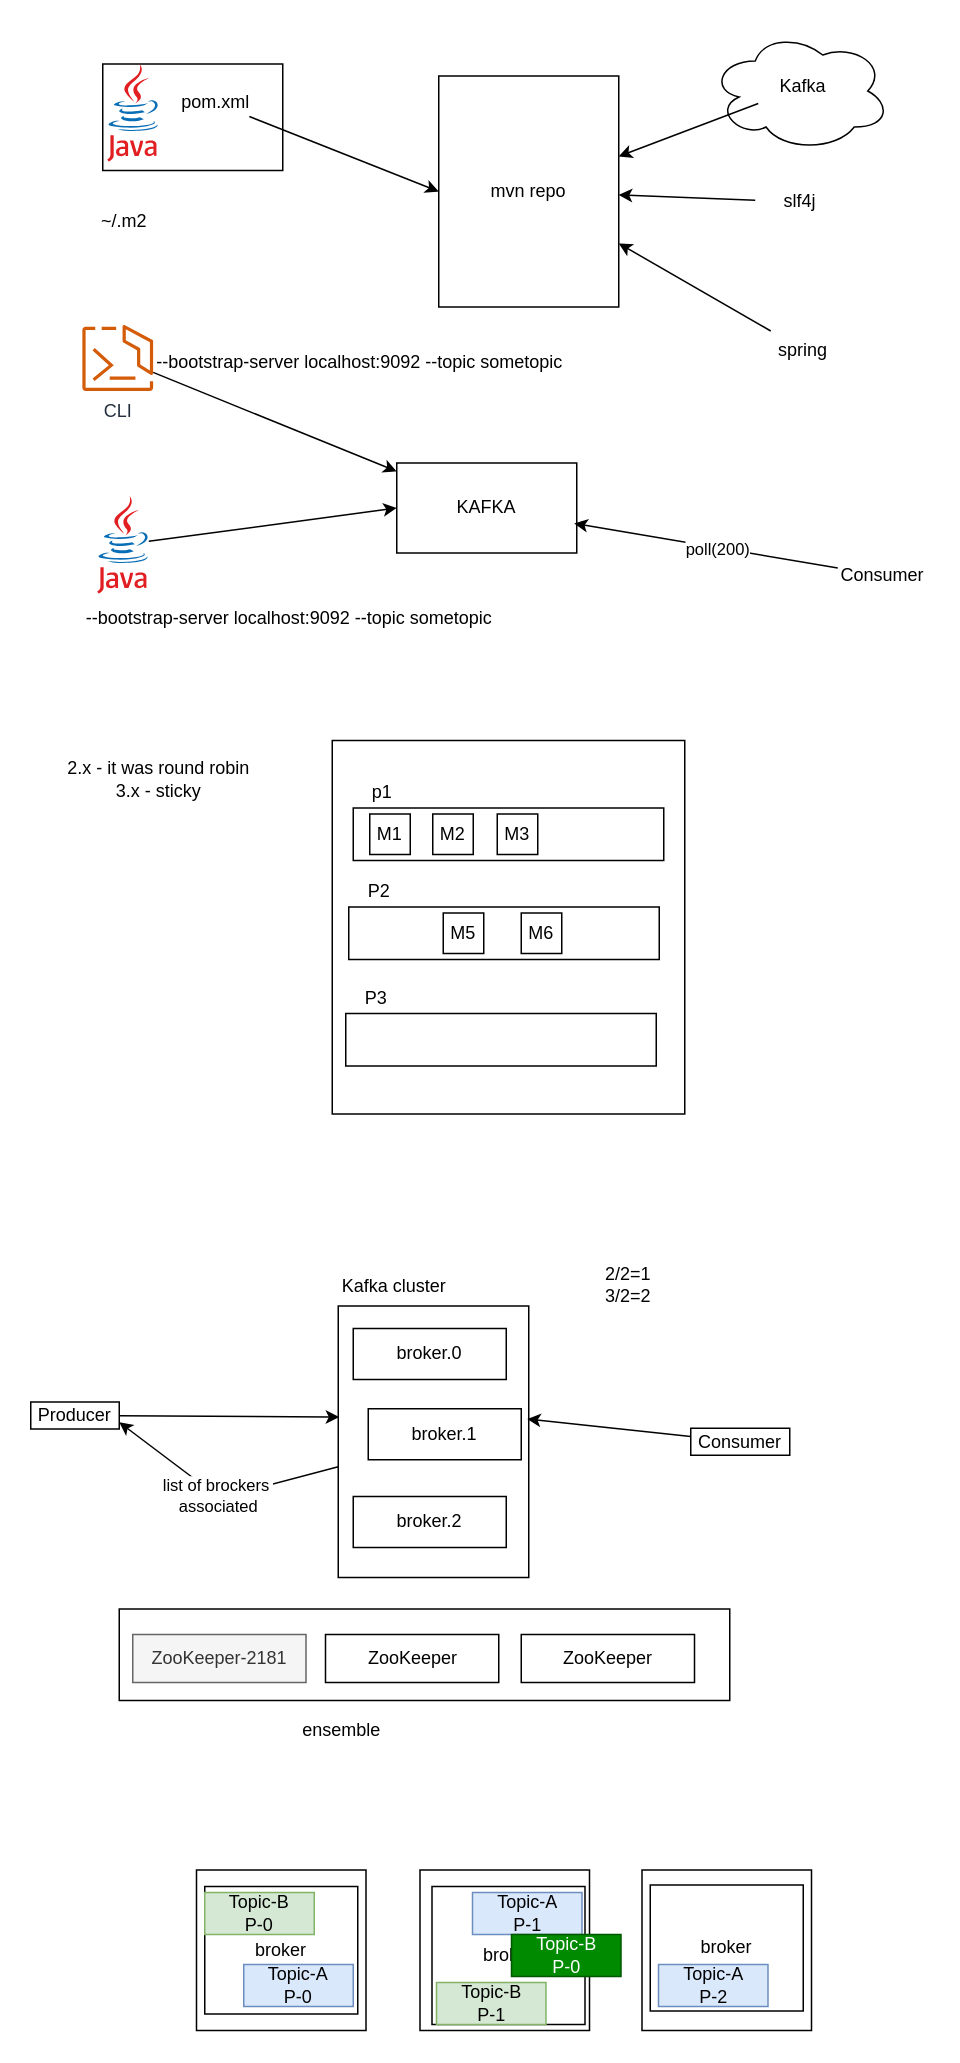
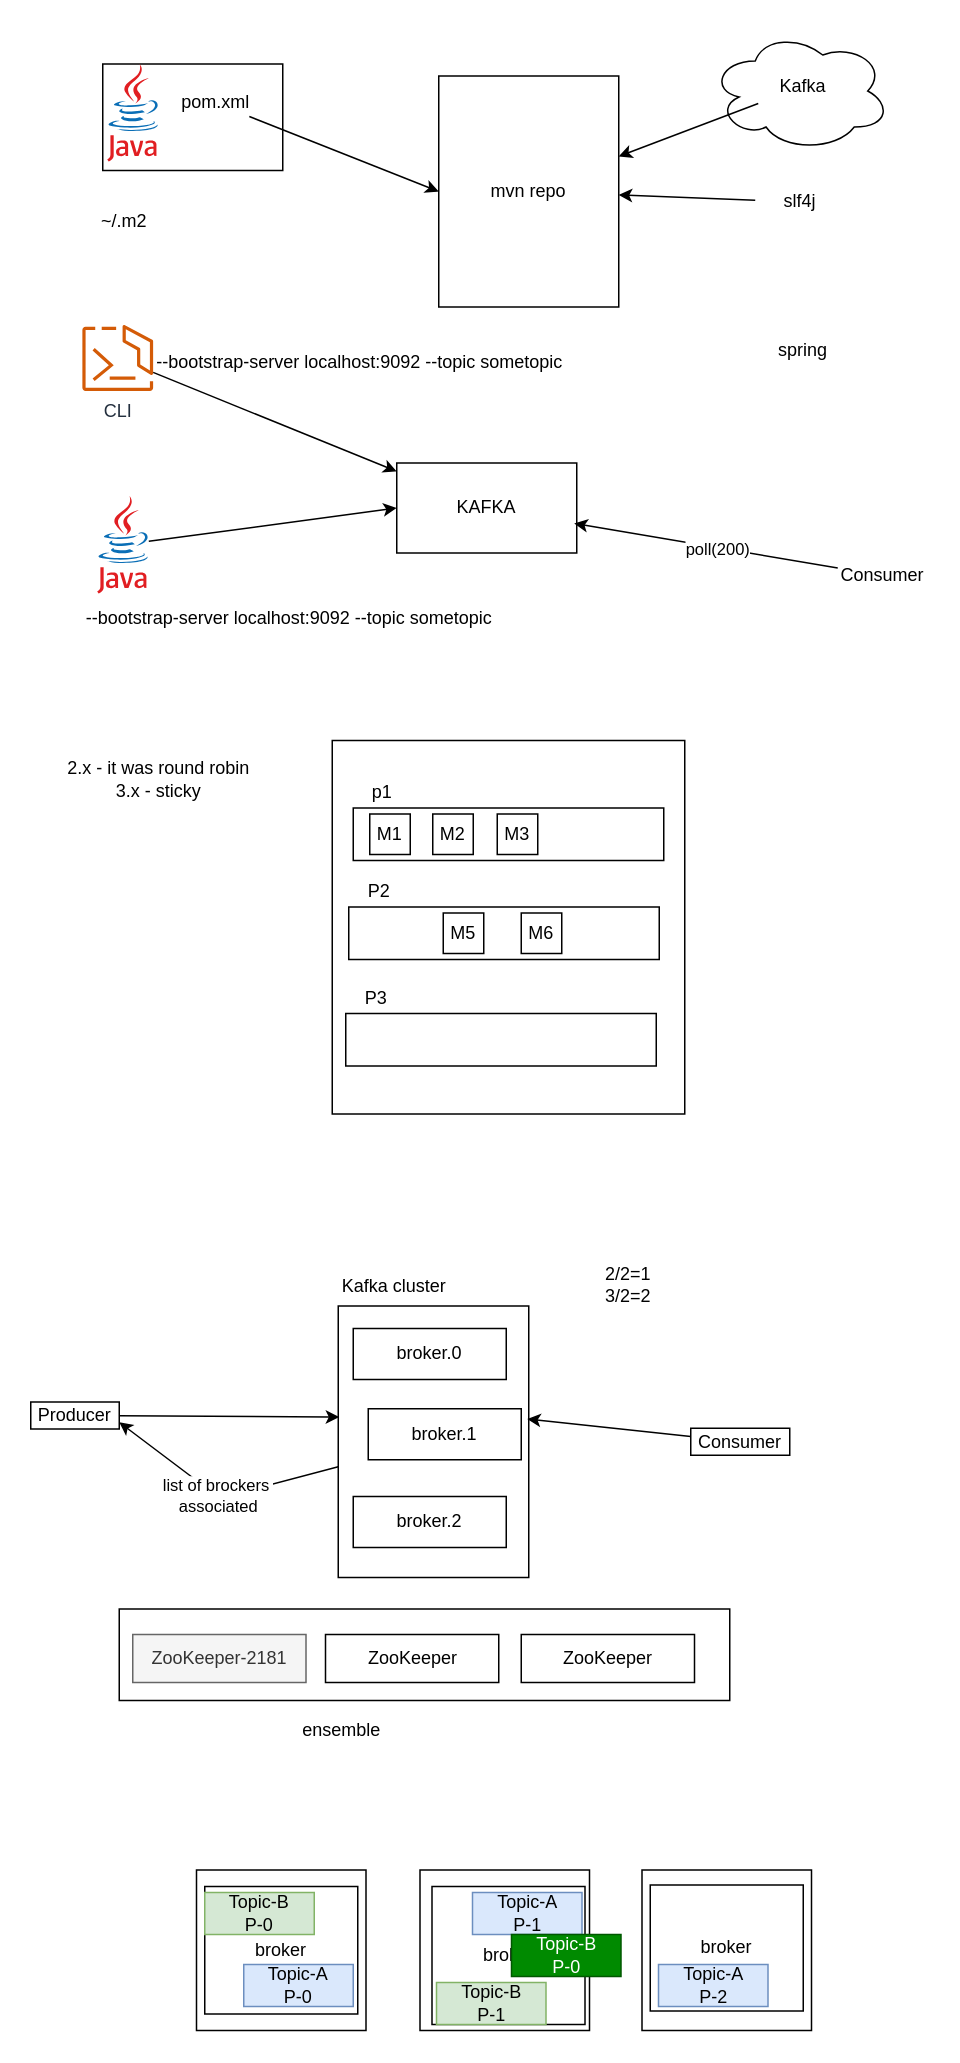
- <mxCell id="10" style="edgeStyle=none;rounded=0;orthogonalLoop=1;jettySize=auto;html=1;" parent="1" source="11" target="12" edge="1"><mxGeometry relative="1" as="geometry" /></mxCell>
